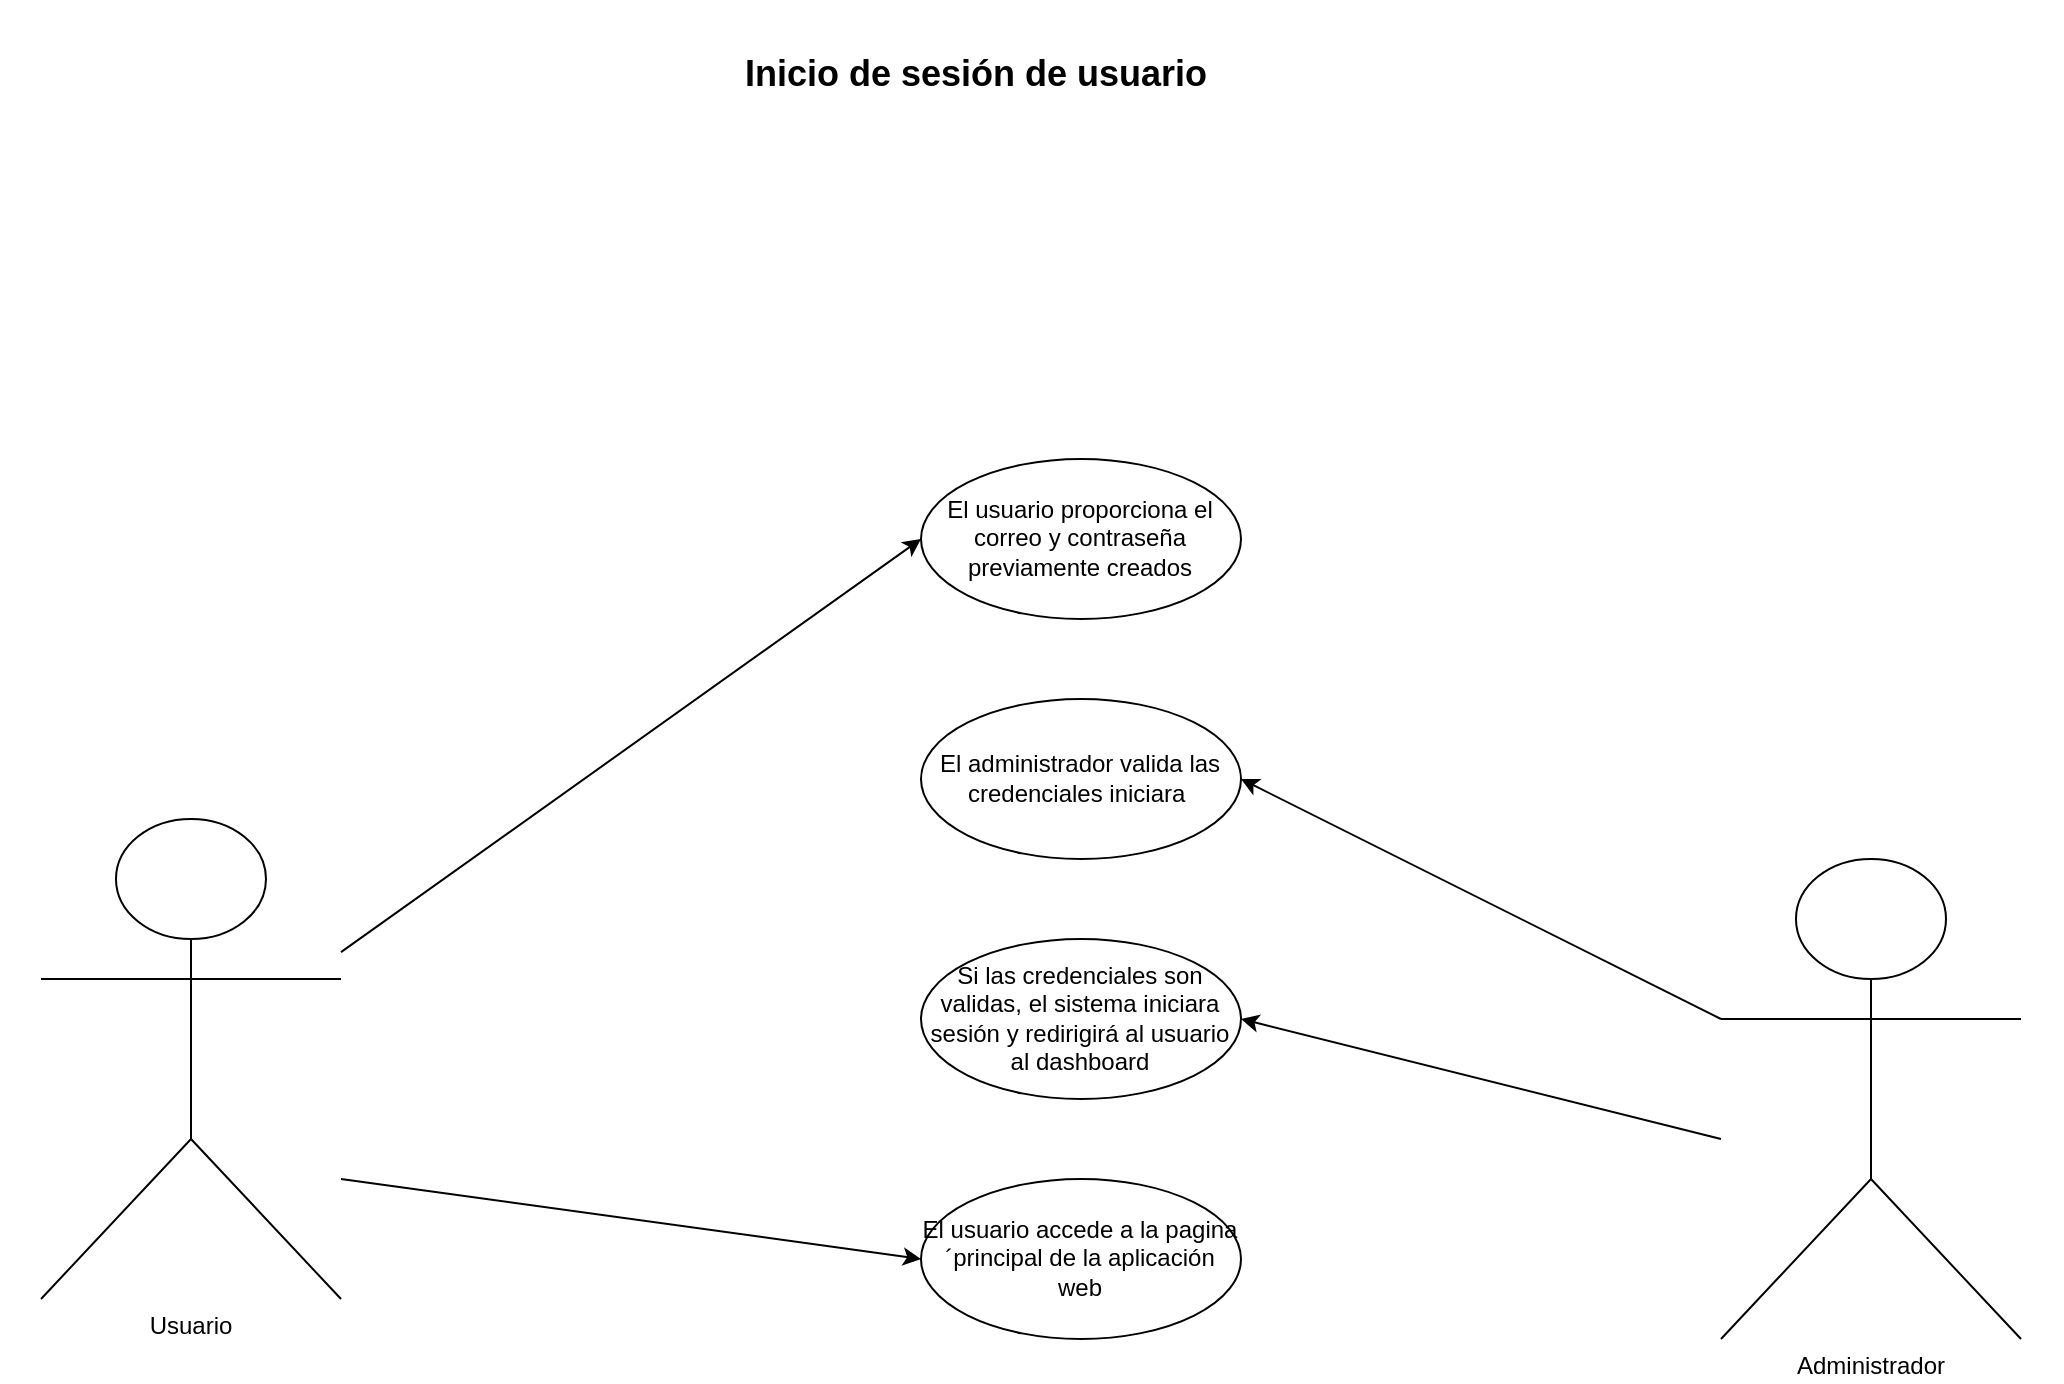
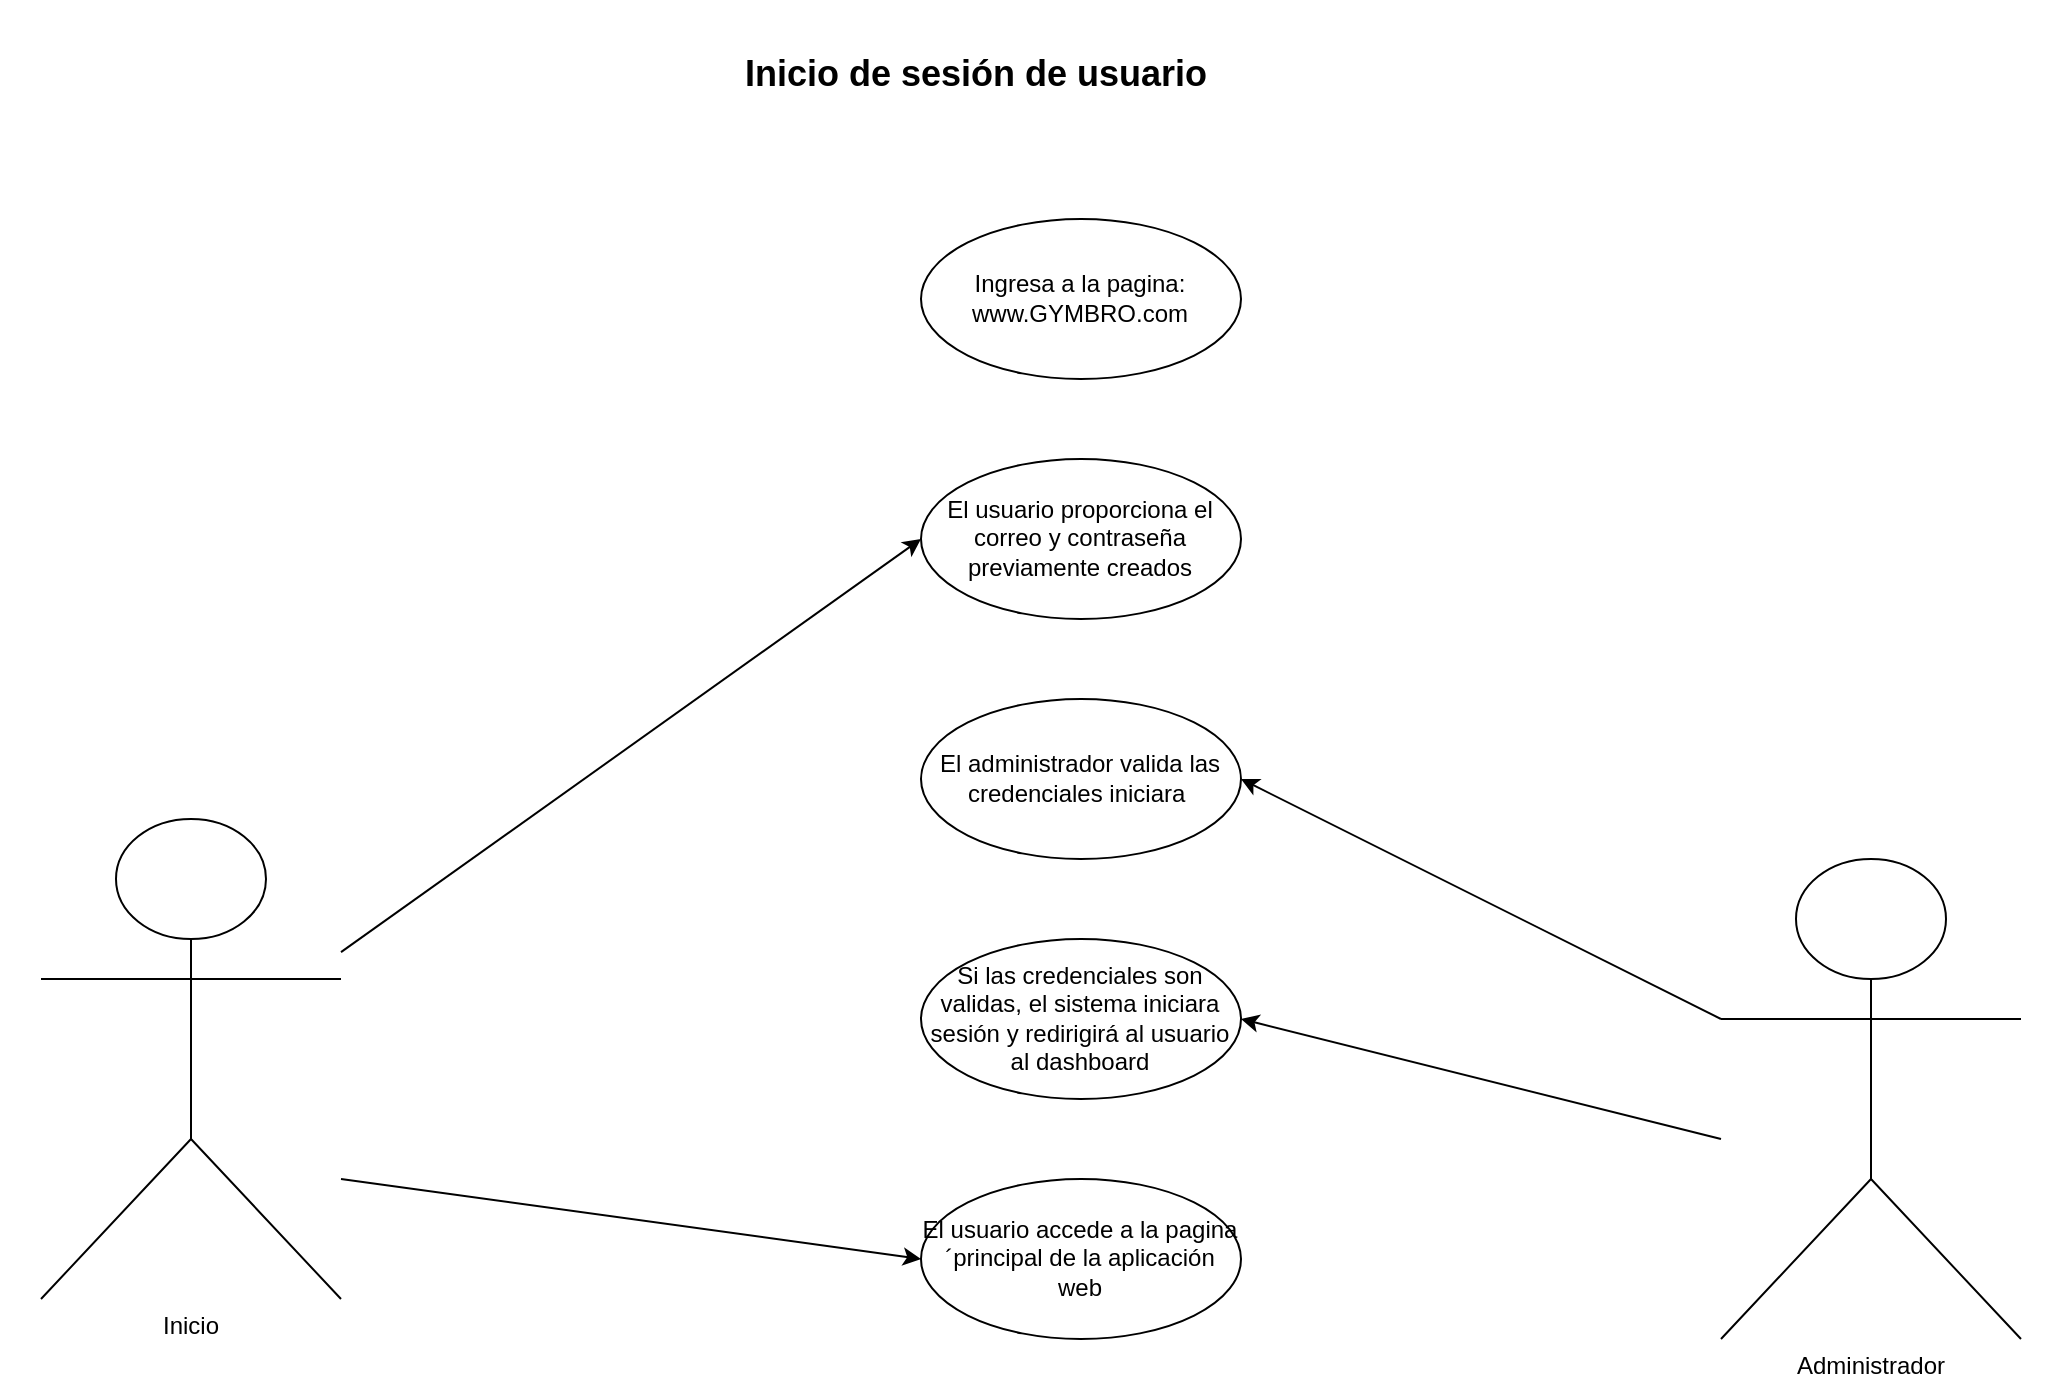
+ <mxCell id="2" value="Ingresa a la pagina: www.GYMBRO.com" style="ellipse;whiteSpace=wrap;html=1;" parent="1" vertex="1"><mxGeometry x="460" y="109" width="160" height="80" as="geometry" /></mxCell>
- <mxCell id="8" value="Usuario" style="shape=umlActor;verticalLabelPosition=bottom;verticalAlign=top;html=1;outlineConnect=0;" parent="1" vertex="1"><mxGeometry x="20" y="409" width="150" height="240" as="geometry" /></mxCell>
+ <mxCell id="8" value="Inicio" style="shape=umlActor;verticalLabelPosition=bottom;verticalAlign=top;html=1;outlineConnect=0;" parent="1" vertex="1"><mxGeometry x="20" y="409" width="150" height="240" as="geometry" /></mxCell>
